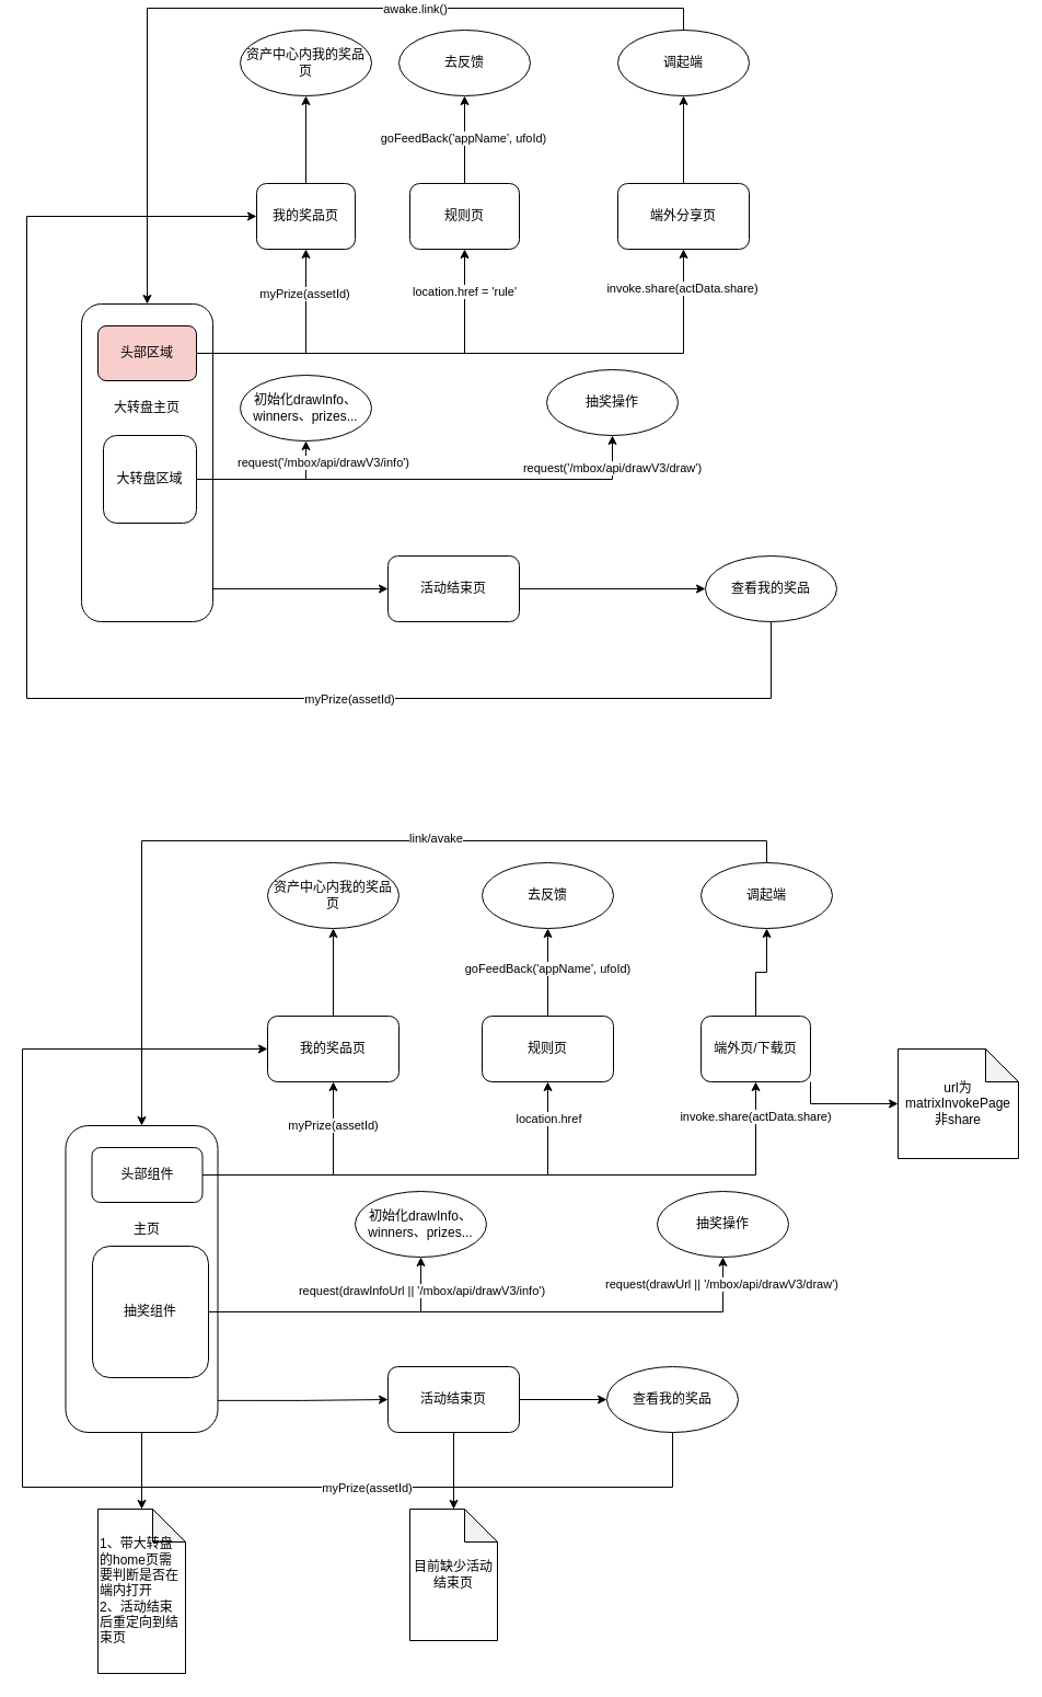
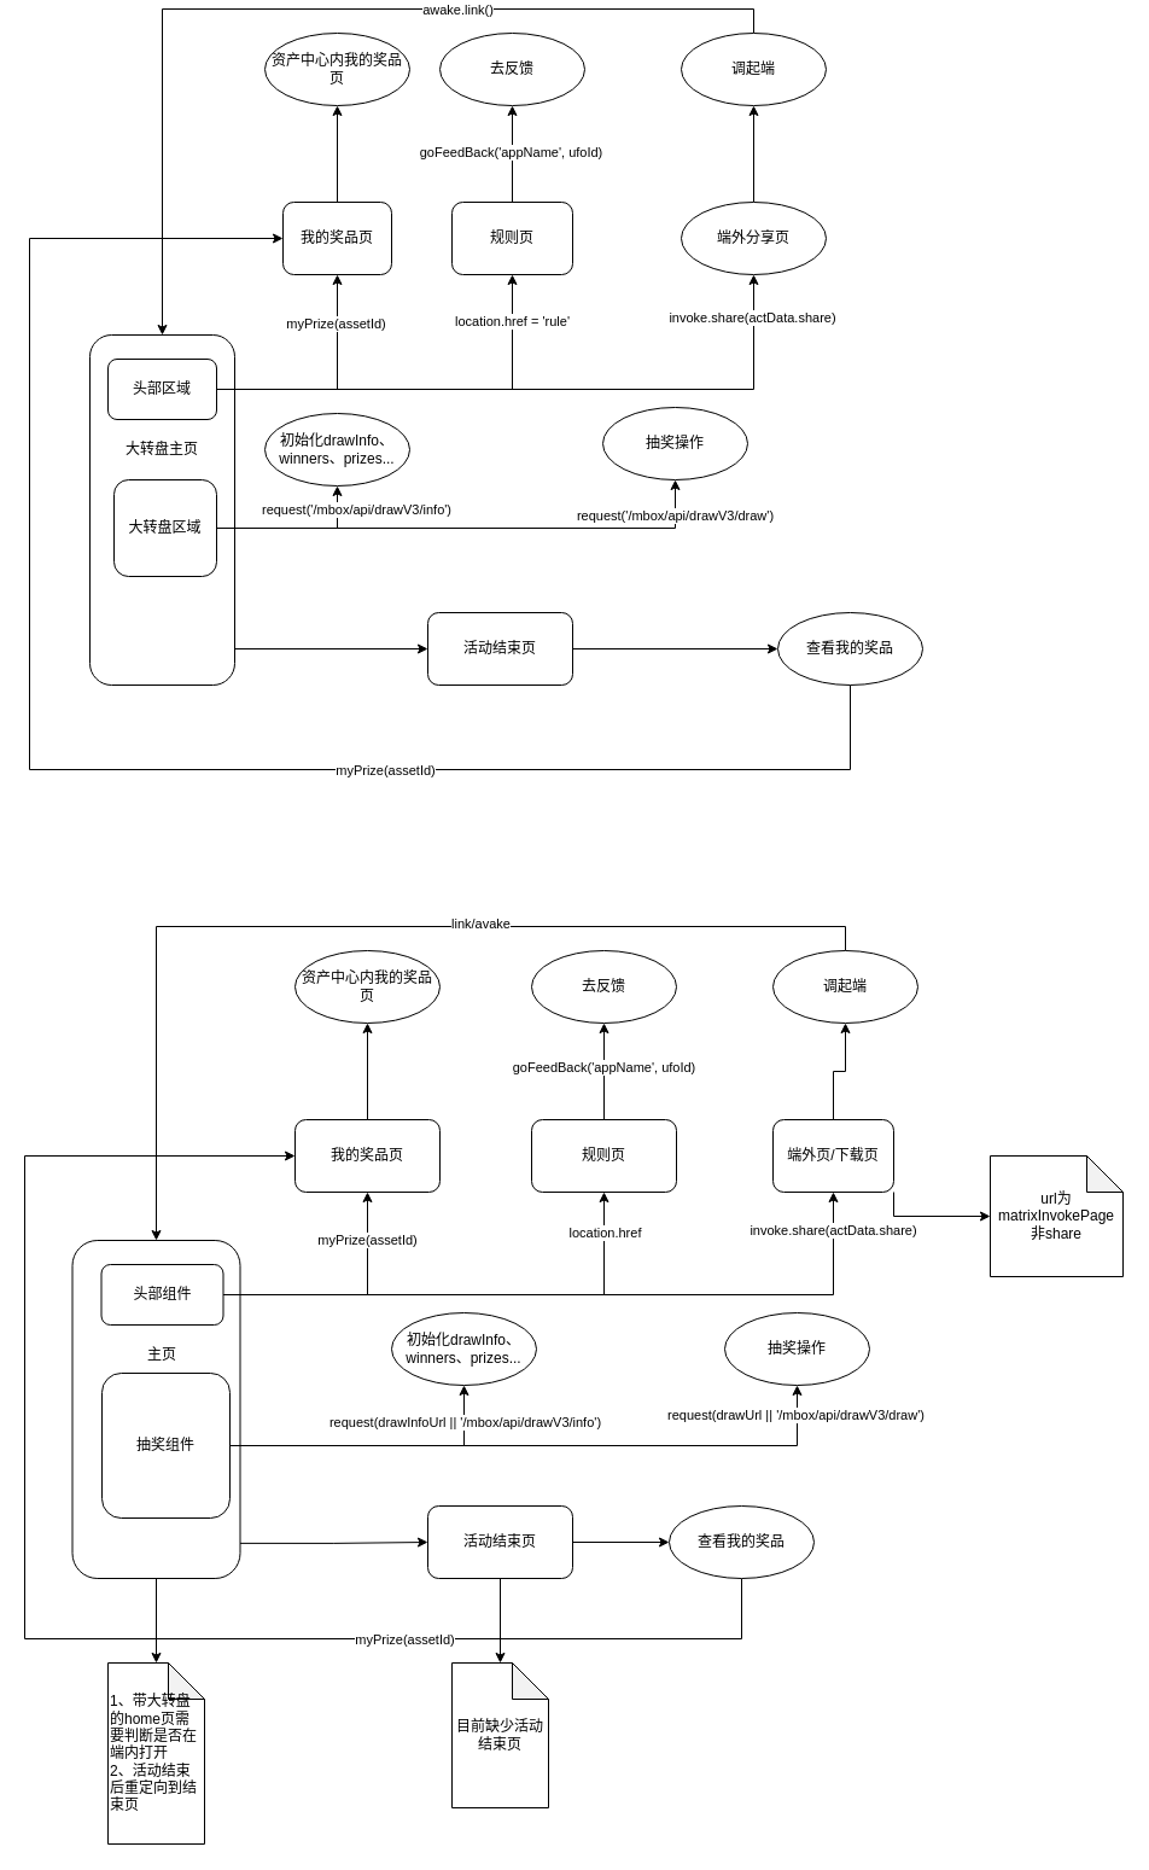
- <mxCell id="22" value="端外分享页" style="whiteSpace=wrap;html=1;rounded=1;" vertex="1" parent="1"><mxGeometry x="564" y="160" width="120" height="60" as="geometry" /></mxCell>
+ <mxCell id="22" value="端外分享页" style="ellipse;whiteSpace=wrap;html=1;" vertex="1" parent="1"><mxGeometry x="564" y="160" width="120" height="60" as="geometry" /></mxCell>
- <mxCell id="10" value="头部区域" style="rounded=1;whiteSpace=wrap;html=1;fillColor=#f8cecc;" vertex="1" parent="1"><mxGeometry x="89" y="290" width="90" height="50" as="geometry" /></mxCell>
+ <mxCell id="10" value="头部区域" style="rounded=1;whiteSpace=wrap;html=1;" vertex="1" parent="1"><mxGeometry x="89" y="290" width="90" height="50" as="geometry" /></mxCell>
